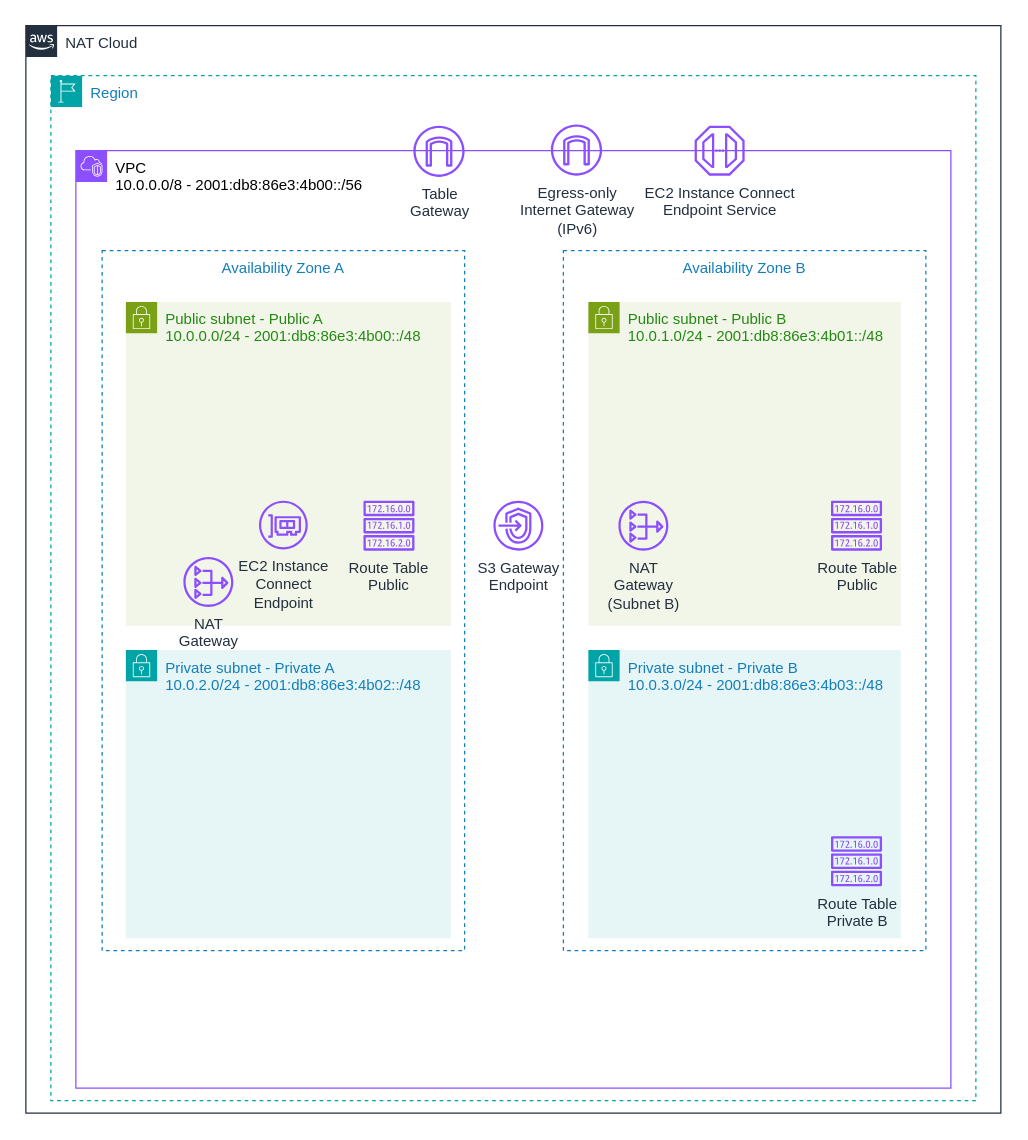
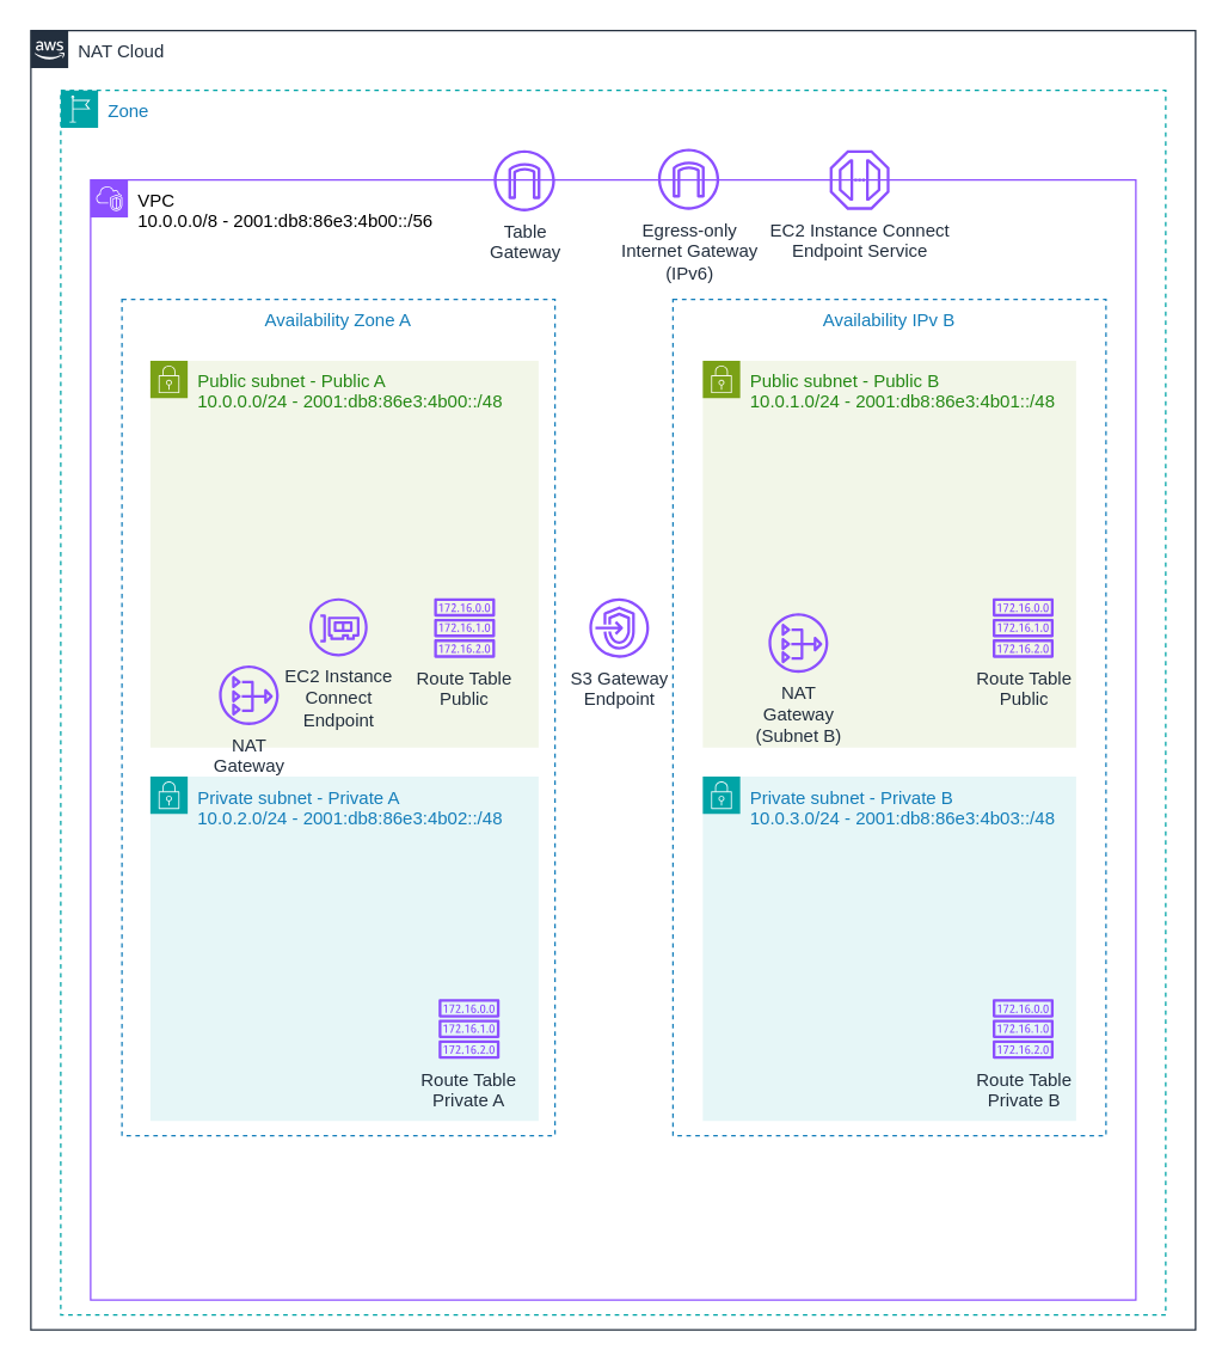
- <mxCell id="3" value="Region" style="points=[[0,0],[0.25,0],[0.5,0],[0.75,0],[1,0],[1,0.25],[1,0.5],[1,0.75],[1,1],[0.75,1],[0.5,1],[0.25,1],[0,1],[0,0.75],[0,0.5],[0,0.25]];outlineConnect=0;gradientColor=none;html=1;whiteSpace=wrap;fontSize=12;fontStyle=0;container=1;pointerEvents=0;collapsible=0;recursiveResize=0;shape=mxgraph.aws4.group;grIcon=mxgraph.aws4.group_region;strokeColor=#00A4A6;fillColor=none;verticalAlign=top;align=left;spacingLeft=30;fontColor=#147EBA;dashed=1;" vertex="1" parent="2"><mxGeometry x="20" y="40" width="740" height="820" as="geometry" /></mxCell>
+ <mxCell id="3" value="Zone" style="points=[[0,0],[0.25,0],[0.5,0],[0.75,0],[1,0],[1,0.25],[1,0.5],[1,0.75],[1,1],[0.75,1],[0.5,1],[0.25,1],[0,1],[0,0.75],[0,0.5],[0,0.25]];outlineConnect=0;gradientColor=none;html=1;whiteSpace=wrap;fontSize=12;fontStyle=0;container=1;pointerEvents=0;collapsible=0;recursiveResize=0;shape=mxgraph.aws4.group;grIcon=mxgraph.aws4.group_region;strokeColor=#00A4A6;fillColor=none;verticalAlign=top;align=left;spacingLeft=30;fontColor=#147EBA;dashed=1;" vertex="1" parent="2"><mxGeometry x="20" y="40" width="740" height="820" as="geometry" /></mxCell>
- <mxCell id="9" value="Availability Zone B" style="fillColor=none;strokeColor=#147EBA;dashed=1;verticalAlign=top;fontStyle=0;fontColor=#147EBA;whiteSpace=wrap;html=1;" vertex="1" parent="8"><mxGeometry x="390" y="80" width="290" height="560" as="geometry" /></mxCell>
+ <mxCell id="9" value="Availability IPv B" style="fillColor=none;strokeColor=#147EBA;dashed=1;verticalAlign=top;fontStyle=0;fontColor=#147EBA;whiteSpace=wrap;html=1;" vertex="1" parent="8"><mxGeometry x="390" y="80" width="290" height="560" as="geometry" /></mxCell>
- <mxCell id="16" value="NAT&lt;br&gt;Gateway&lt;br&gt;(Subnet B)" style="sketch=0;outlineConnect=0;fontColor=#232F3E;gradientColor=none;fillColor=#8C4FFF;strokeColor=none;dashed=0;verticalLabelPosition=bottom;verticalAlign=top;align=center;html=1;fontSize=12;fontStyle=0;aspect=fixed;pointerEvents=1;shape=mxgraph.aws4.nat_gateway;" vertex="1" parent="8"><mxGeometry x="434" y="280" width="40" height="40" as="geometry" /></mxCell>
+ <mxCell id="16" value="NAT&lt;br&gt;Gateway&lt;br&gt;(Subnet B)" style="sketch=0;outlineConnect=0;fontColor=#232F3E;gradientColor=none;fillColor=#8C4FFF;strokeColor=none;dashed=0;verticalLabelPosition=bottom;verticalAlign=top;align=center;html=1;fontSize=12;fontStyle=0;aspect=fixed;pointerEvents=1;shape=mxgraph.aws4.nat_gateway;" vertex="1" parent="8"><mxGeometry x="454" y="290" width="40" height="40" as="geometry" /></mxCell>
+ <mxCell id="21" value="Route Table&lt;br&gt;Private A" style="sketch=0;outlineConnect=0;fontColor=#232F3E;gradientColor=none;fillColor=#8C4FFF;strokeColor=none;dashed=0;verticalLabelPosition=bottom;verticalAlign=top;align=center;html=1;fontSize=12;fontStyle=0;aspect=fixed;pointerEvents=1;shape=mxgraph.aws4.route_table;" vertex="1" parent="8"><mxGeometry x="232.95" y="548.5" width="41.05" height="40" as="geometry" /></mxCell>
